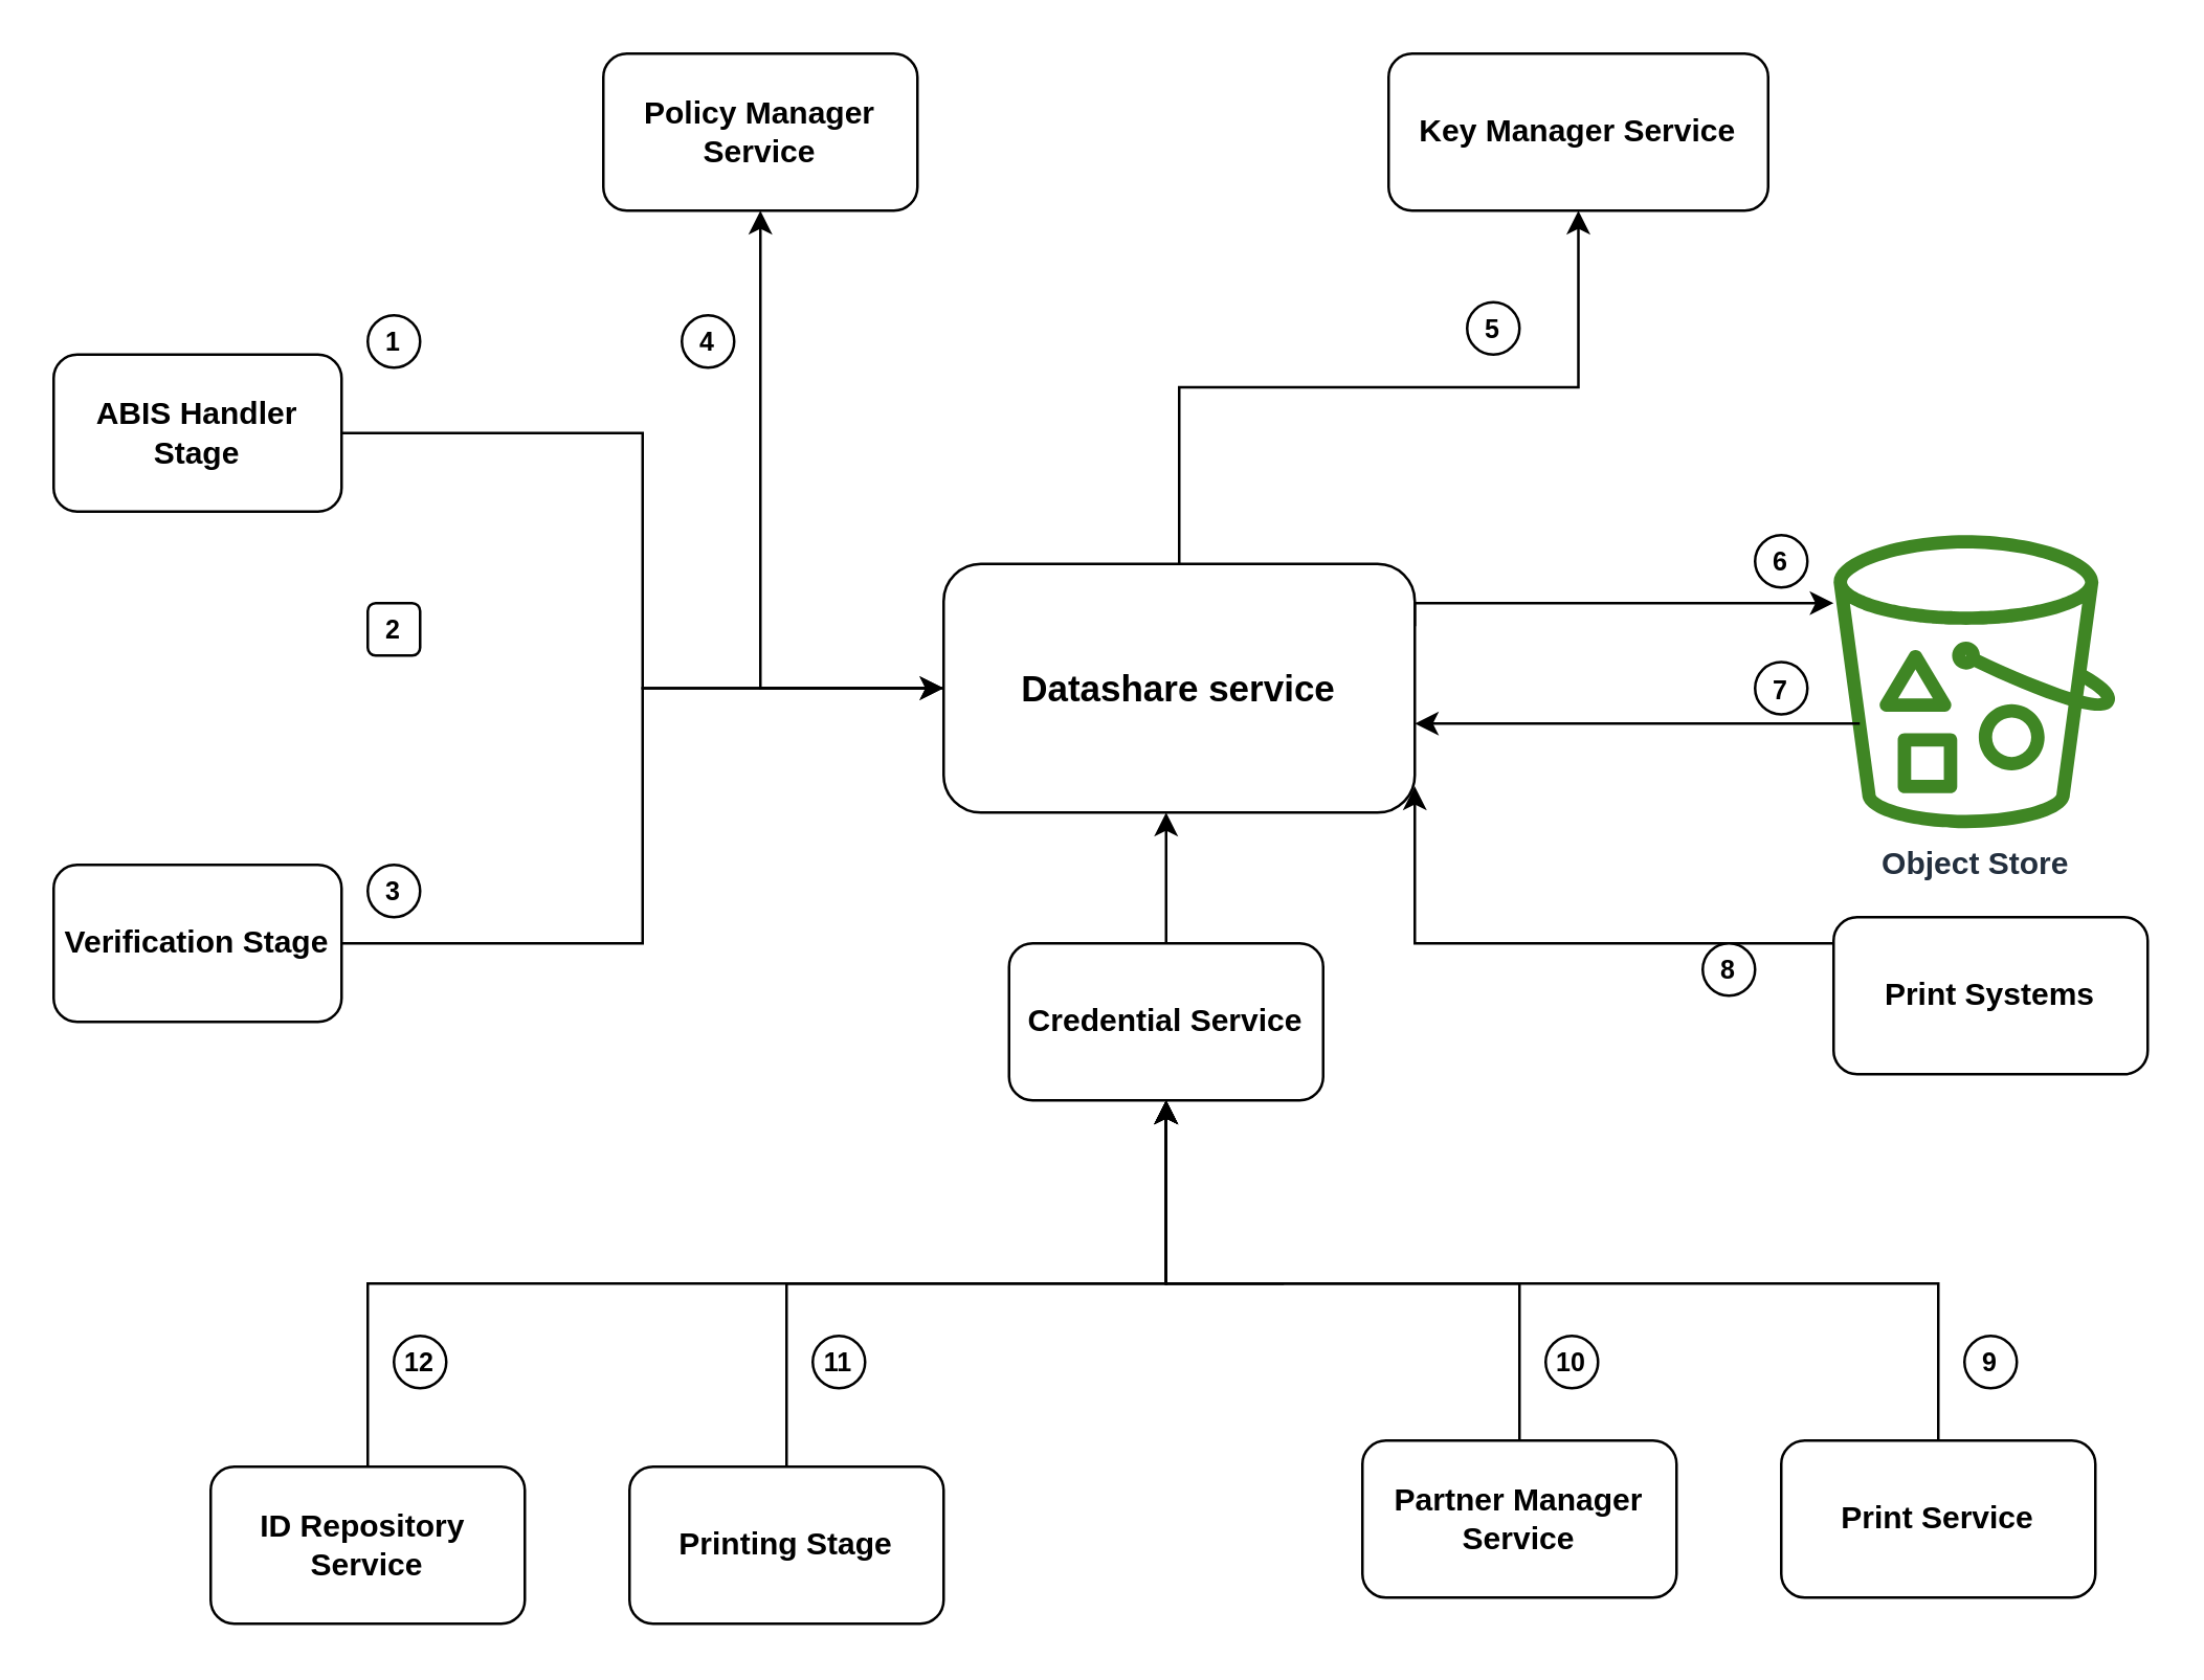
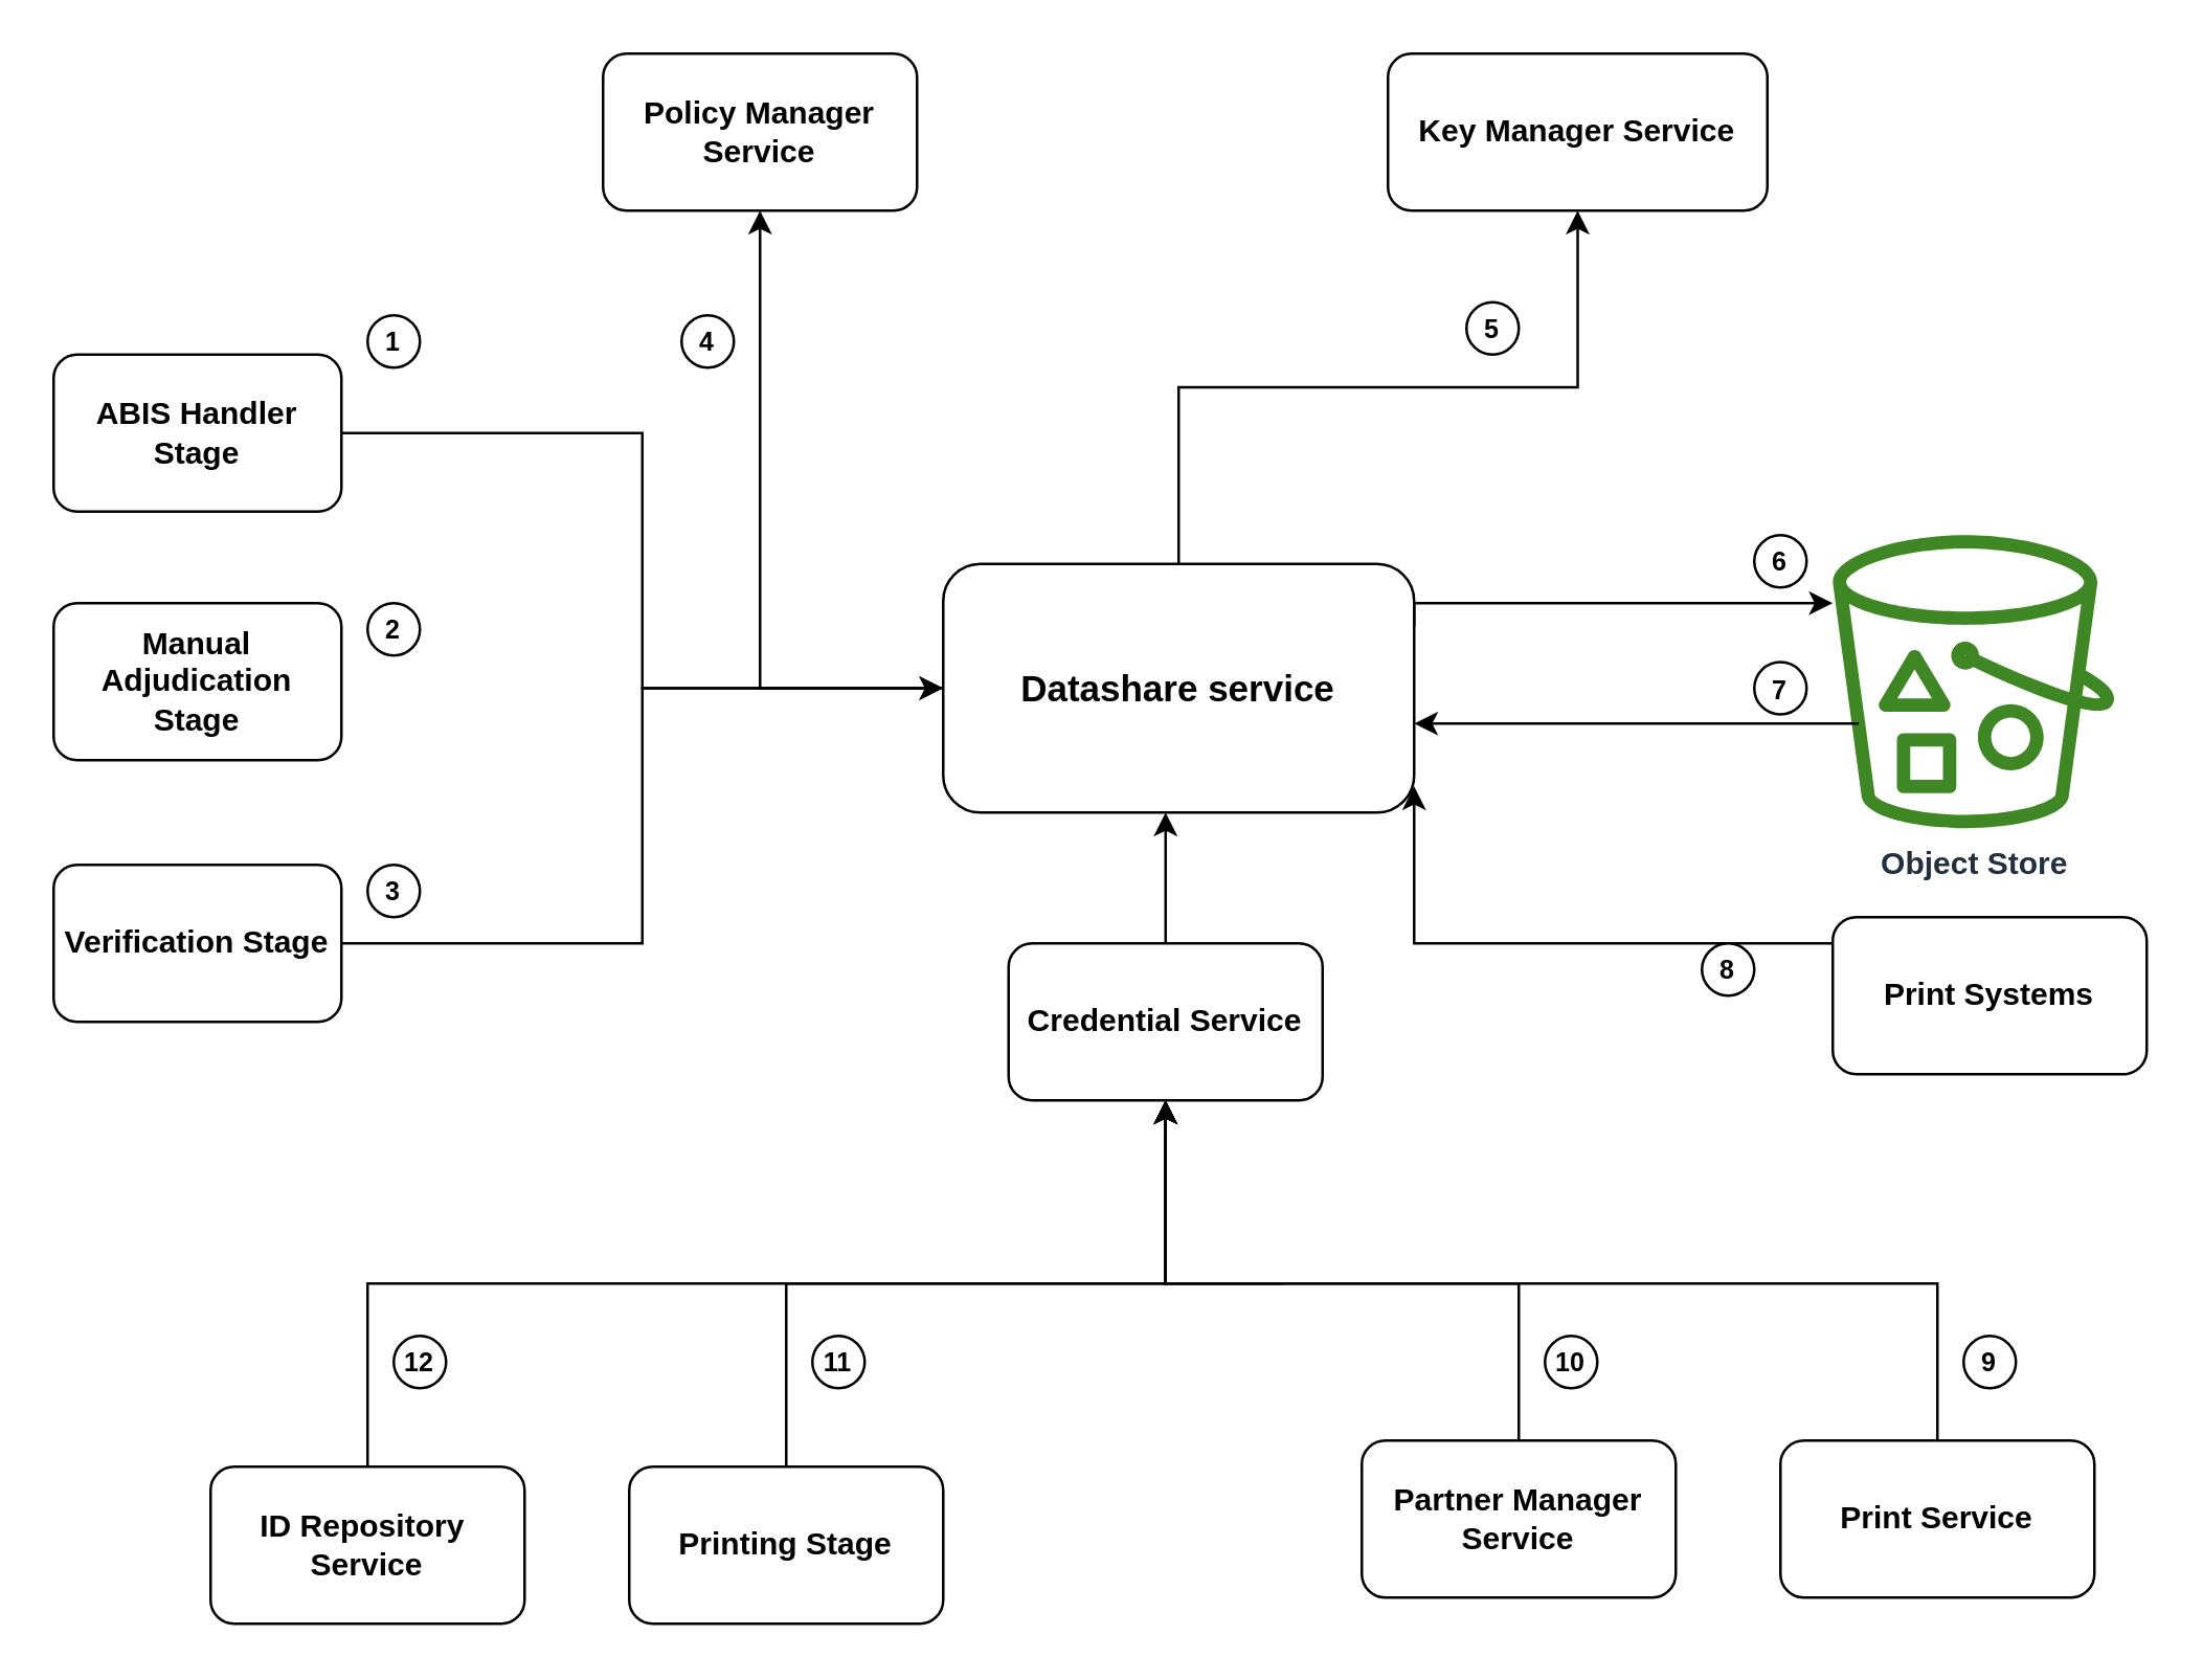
- <mxCell id="29" value="&lt;font style=&quot;font-size: 10px&quot;&gt;2&lt;/font&gt;" style="whiteSpace=wrap;html=1;aspect=fixed;fontStyle=1;rounded=1;" parent="1" vertex="1"><mxGeometry x="140" y="230" width="20" height="20" as="geometry" /></mxCell>
+ <mxCell id="29" value="&lt;font style=&quot;font-size: 10px&quot;&gt;2&lt;/font&gt;" style="ellipse;whiteSpace=wrap;html=1;aspect=fixed;fontStyle=1" parent="1" vertex="1"><mxGeometry x="140" y="230" width="20" height="20" as="geometry" /></mxCell>
+ <mxCell id="13" value="Manual Adjudication Stage" style="rounded=1;whiteSpace=wrap;html=1;fontStyle=1" parent="1" vertex="1"><mxGeometry y="230" width="110" height="60" as="geometry" x="20" /></mxCell>
